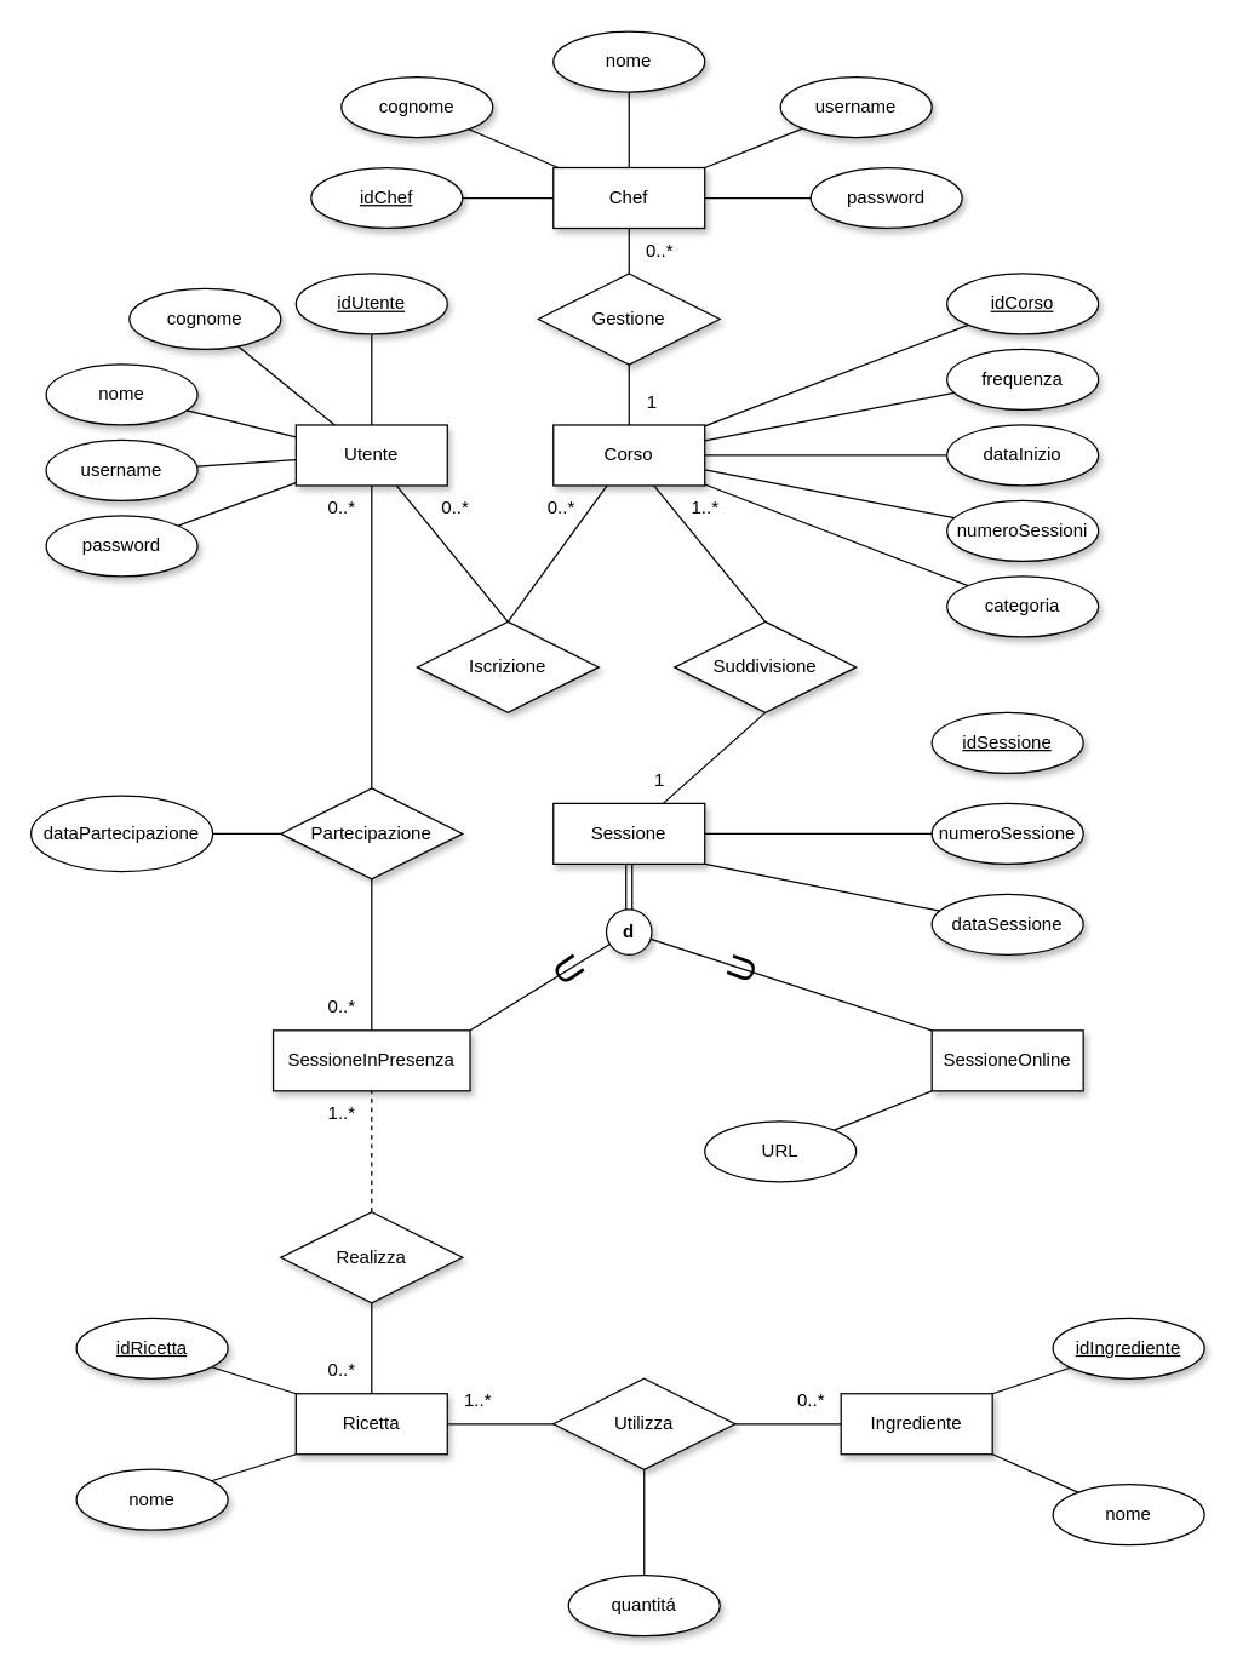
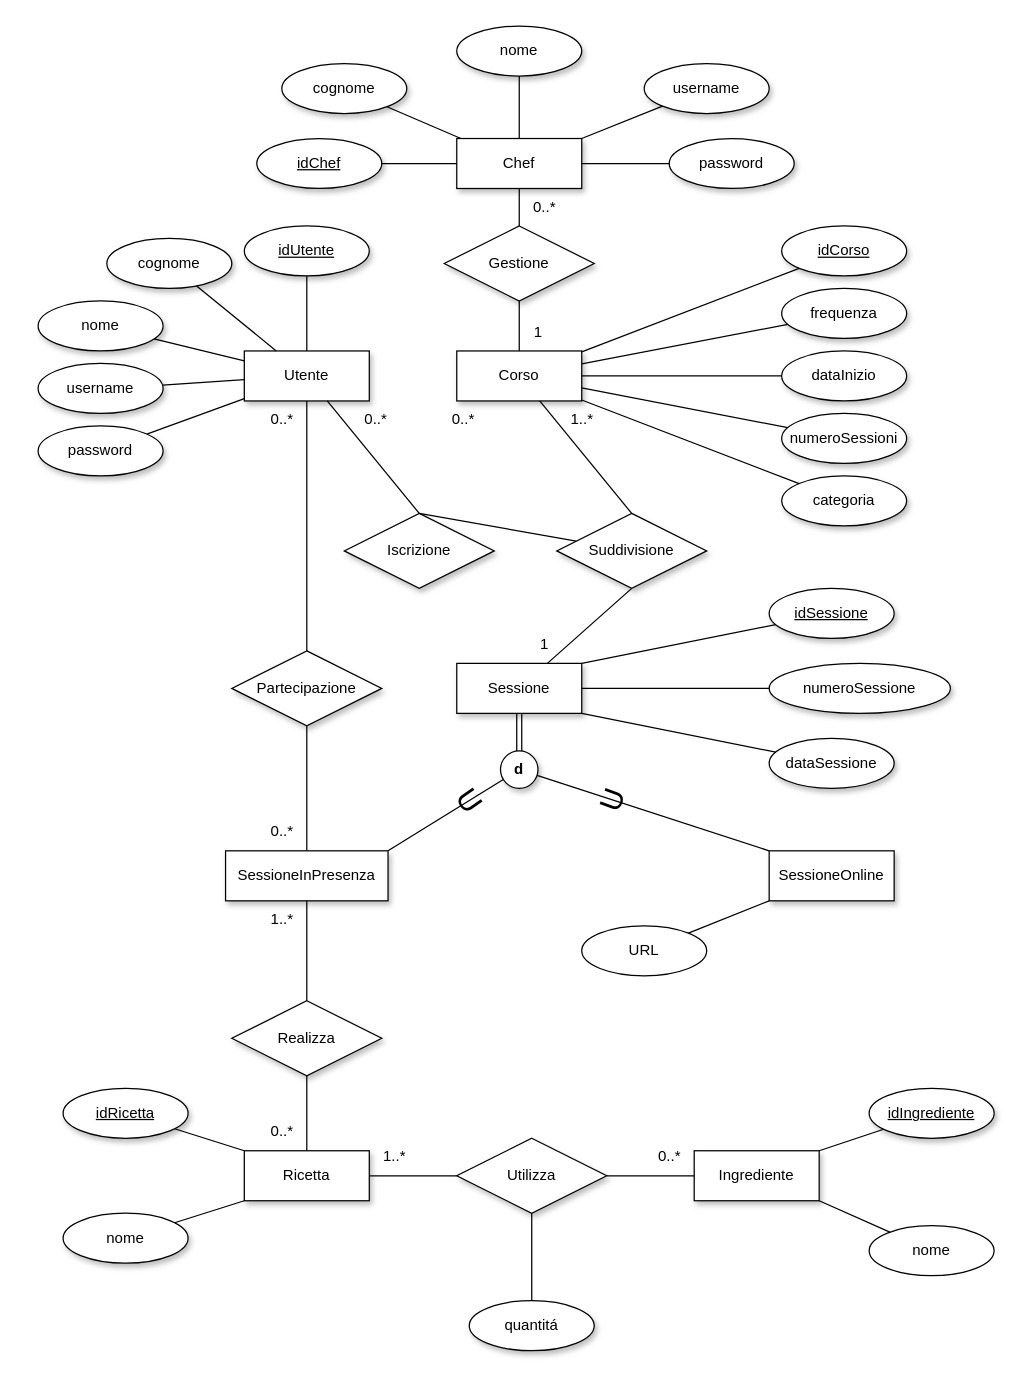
- <mxCell id="34" value="" style="endArrow=none;html=1;rounded=0;fontFamily=Helvetica;fontSize=12;fontColor=default;exitX=0.5;exitY=0;exitDx=0;exitDy=0;" parent="1" source="31" target="14" edge="1"><mxGeometry relative="1" as="geometry"><mxPoint x="335" y="370" as="sourcePoint" /><mxPoint x="495" y="370" as="targetPoint" /></mxGeometry></mxCell>
+ <mxCell id="34" value="" style="endArrow=none;html=1;rounded=0;fontFamily=Helvetica;fontSize=12;fontColor=default;exitX=0.5;exitY=0;exitDx=0;exitDy=0;" parent="1" source="31" target="40" edge="1"><mxGeometry relative="1" as="geometry"><mxPoint x="335" y="370" as="sourcePoint" /><mxPoint x="495" y="370" as="targetPoint" /></mxGeometry></mxCell>
+ <mxCell id="49" value="" style="endArrow=none;html=1;rounded=0;fontFamily=Helvetica;fontSize=12;fontColor=default;exitX=1;exitY=0;exitDx=0;exitDy=0;" parent="1" source="35" target="36" edge="1"><mxGeometry relative="1" as="geometry"><mxPoint x="415" y="550" as="sourcePoint" /><mxPoint x="495" y="570" as="targetPoint" /></mxGeometry></mxCell>
- <mxCell id="94" value="dataPartecipazione" style="ellipse;whiteSpace=wrap;html=1;align=center;" parent="1" vertex="1"><mxGeometry x="20" y="525" width="120" height="50" as="geometry" /></mxCell>
- <mxCell id="95" value="" style="endArrow=none;html=1;rounded=0;entryX=0;entryY=0.5;entryDx=0;entryDy=0;" parent="1" source="94" target="58" edge="1"><mxGeometry width="50" height="50" relative="1" as="geometry"><mxPoint x="385" y="690" as="sourcePoint" /><mxPoint x="435" y="640" as="targetPoint" /></mxGeometry></mxCell>
- <mxCell id="37" value="numeroSessione" style="ellipse;whiteSpace=wrap;html=1;align=center;shadow=1;strokeColor=default;verticalAlign=middle;fontFamily=Helvetica;fontSize=12;fontColor=default;fillColor=default;" parent="1" vertex="1"><mxGeometry x="615" y="530" width="100" height="40" as="geometry" /></mxCell>
+ <mxCell id="37" value="numeroSessione" style="ellipse;whiteSpace=wrap;html=1;align=center;shadow=1;strokeColor=default;verticalAlign=middle;fontFamily=Helvetica;fontSize=12;fontColor=default;fillColor=default;" parent="1" vertex="1"><mxGeometry x="615" y="530" width="145" height="40" as="geometry" /></mxCell>
- <mxCell id="64" value="" style="endArrow=none;html=1;rounded=0;fontFamily=Helvetica;fontSize=12;fontColor=default;dashed=1;" parent="1" source="62" target="56" edge="1"><mxGeometry relative="1" as="geometry"><mxPoint x="335" y="770" as="sourcePoint" /><mxPoint x="495" y="770" as="targetPoint" /></mxGeometry></mxCell>
+ <mxCell id="64" value="" style="endArrow=none;html=1;rounded=0;fontFamily=Helvetica;fontSize=12;fontColor=default;" parent="1" source="62" target="56" edge="1"><mxGeometry relative="1" as="geometry"><mxPoint x="335" y="770" as="sourcePoint" /><mxPoint x="495" y="770" as="targetPoint" /></mxGeometry></mxCell>
